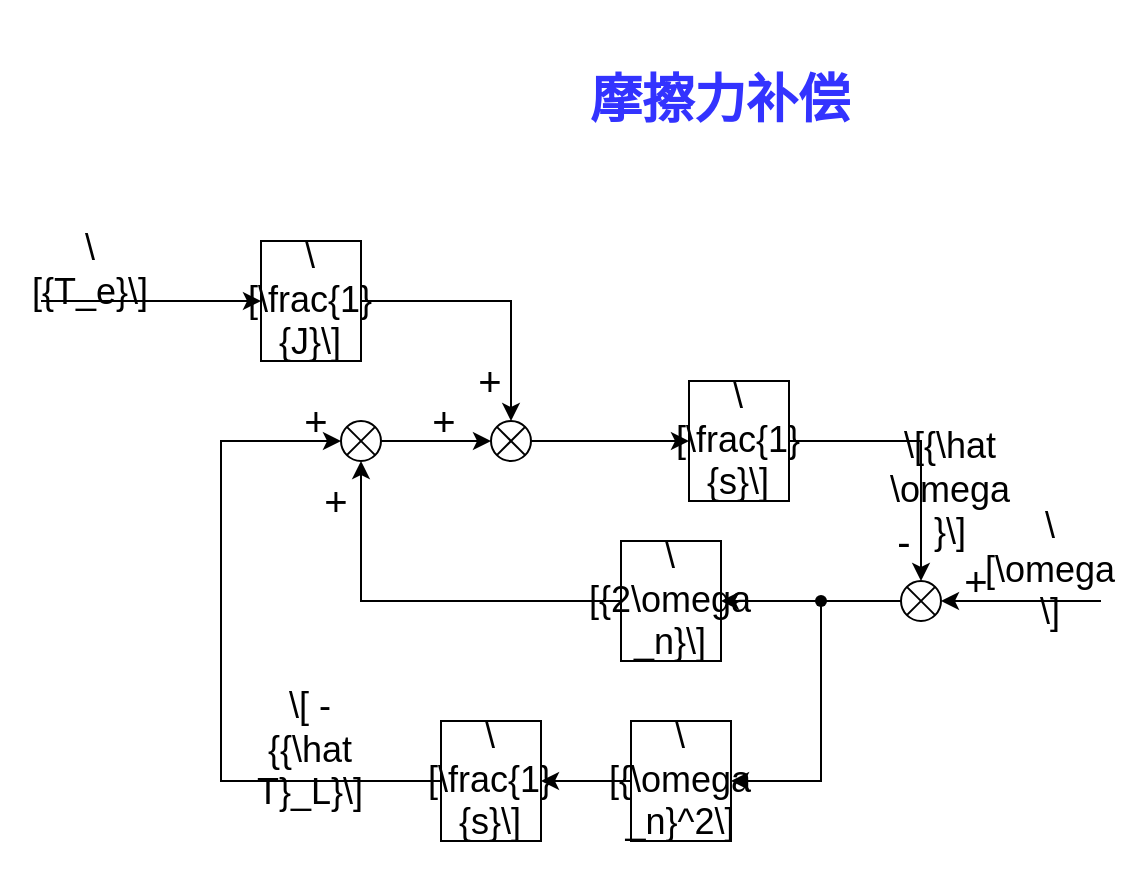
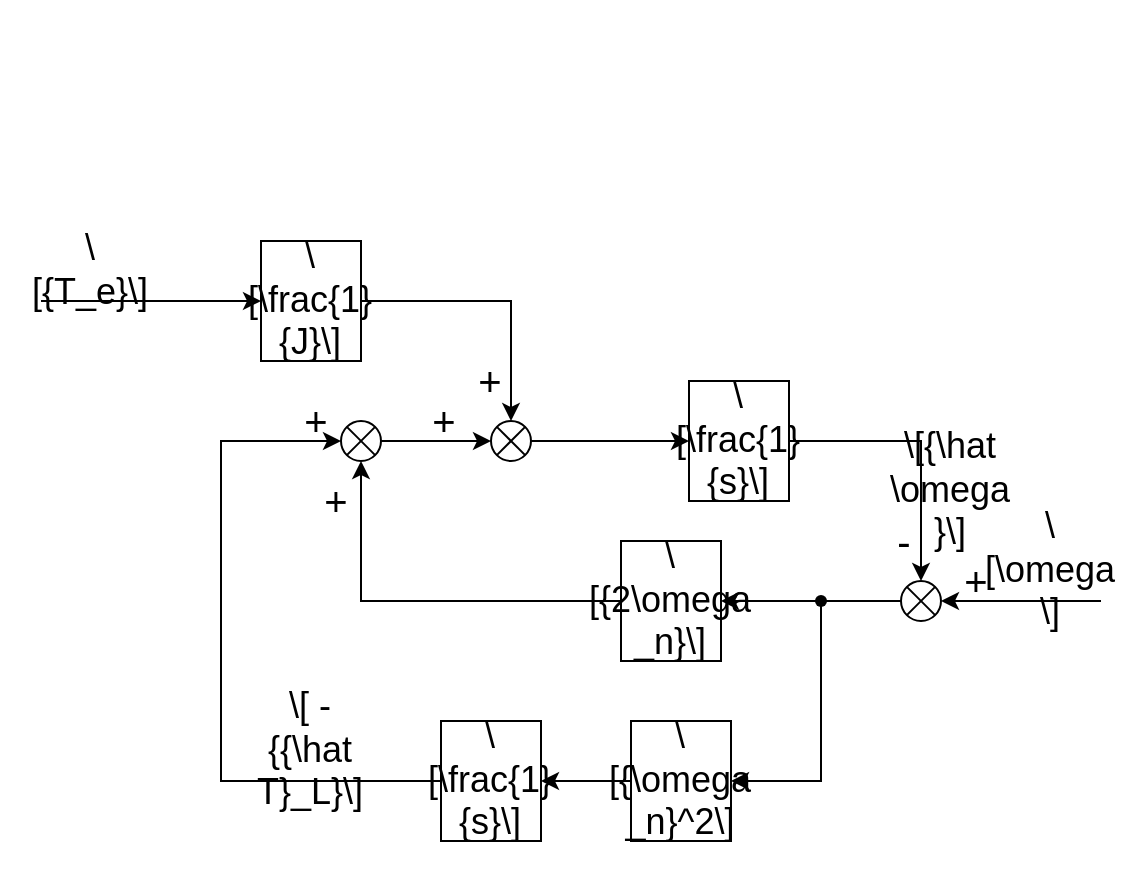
- <mxCell id="2" value="摩擦力补偿" style="text;html=1;align=center;verticalAlign=middle;whiteSpace=wrap;rounded=0;fontSize=26;fontFamily=Comic Sans MS;fontColor=#3333FF;fontStyle=1" vertex="1" parent="1"><mxGeometry x="220" y="20" width="280" height="60" as="geometry" /></mxCell>
